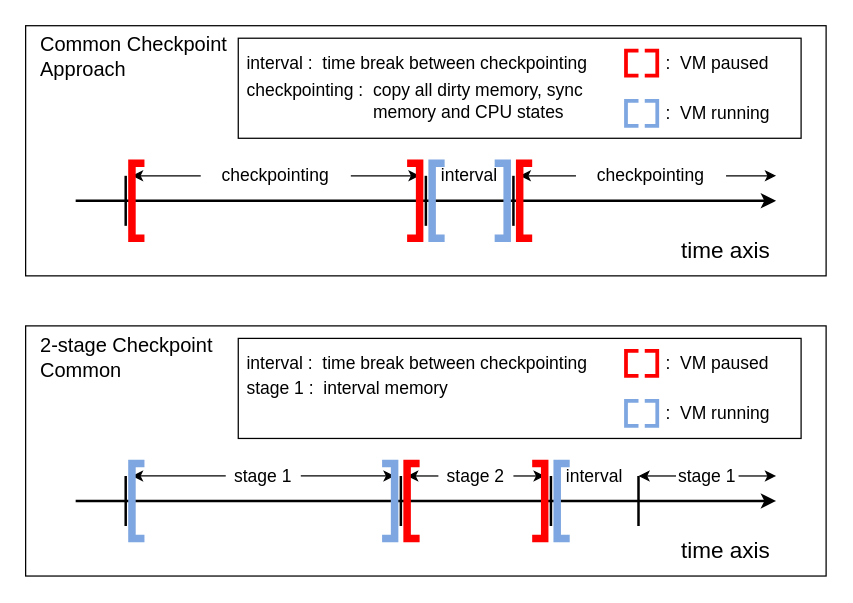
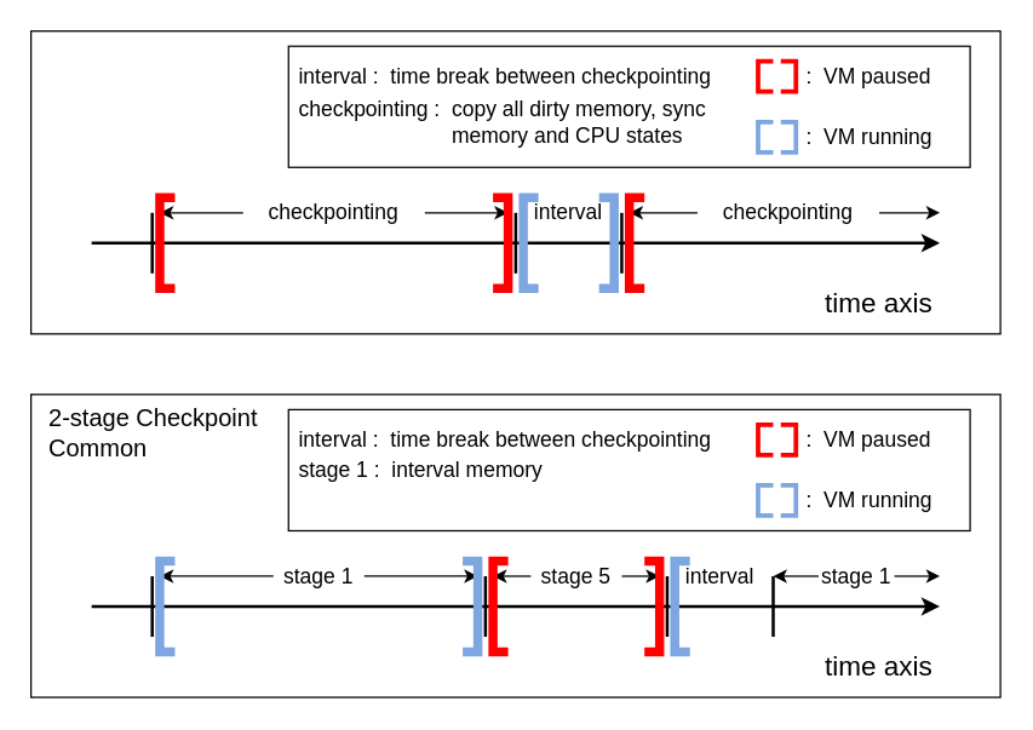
- <mxCell id="12" value="&lt;font style=&quot;font-size: 16px;&quot;&gt;Common Checkpoint Approach&lt;/font&gt;" style="text;html=1;strokeColor=none;fillColor=none;align=left;verticalAlign=middle;whiteSpace=wrap;rounded=0;" vertex="1" parent="1"><mxGeometry x="30" y="20" width="160" height="50" as="geometry" /></mxCell>
- <mxCell id="40" value="&lt;font style=&quot;font-size: 14px;&quot;&gt;stage 2&lt;/font&gt;" style="text;html=1;strokeColor=none;fillColor=none;align=center;verticalAlign=middle;whiteSpace=wrap;rounded=0;" vertex="1" parent="1"><mxGeometry x="350" y="360" width="60" height="40" as="geometry" /></mxCell>
+ <mxCell id="40" value="&lt;font style=&quot;font-size: 14px;&quot;&gt;stage 5&lt;/font&gt;" style="text;html=1;strokeColor=none;fillColor=none;align=center;verticalAlign=middle;whiteSpace=wrap;rounded=0;" vertex="1" parent="1"><mxGeometry x="350" y="360" width="60" height="40" as="geometry" /></mxCell>
